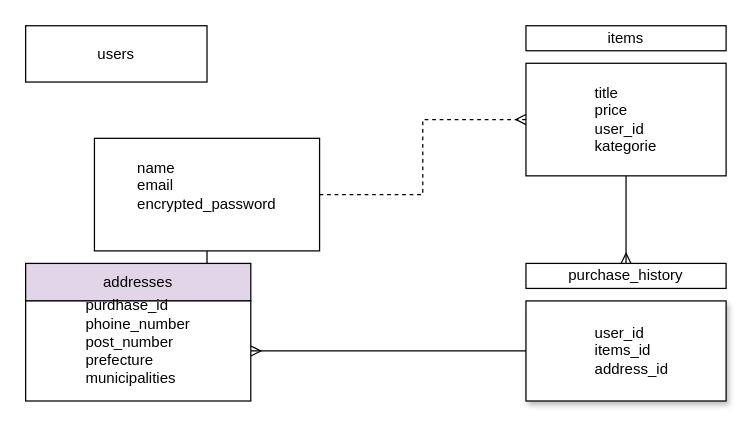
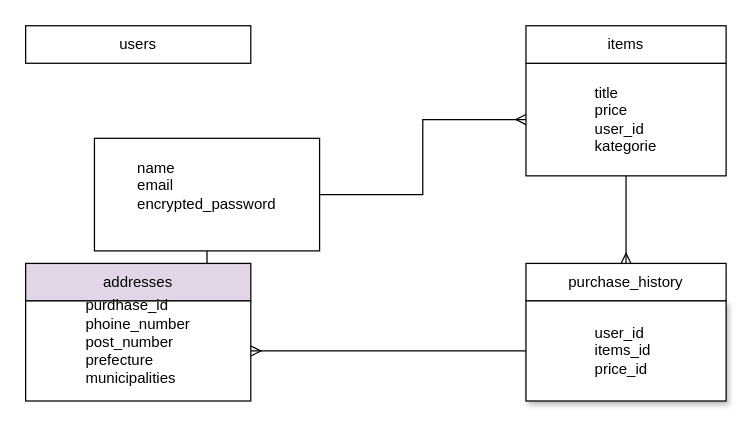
- <mxCell id="8" value="items" style="whiteSpace=wrap;html=1;" parent="1" vertex="1"><mxGeometry x="420" y="20" width="160" height="20" as="geometry" /></mxCell>
+ <mxCell id="8" value="items" style="whiteSpace=wrap;html=1;" parent="1" vertex="1"><mxGeometry x="420" y="20" width="160" height="30" as="geometry" /></mxCell>
- <mxCell id="5" value="users" style="whiteSpace=wrap;html=1;" parent="1" vertex="1"><mxGeometry x="20" y="20" width="145" height="45" as="geometry" /></mxCell>
+ <mxCell id="5" value="users" style="whiteSpace=wrap;html=1;" parent="1" vertex="1"><mxGeometry x="20" y="20" width="180" height="30" as="geometry" /></mxCell>
- <mxCell id="3" style="edgeStyle=orthogonalEdgeStyle;rounded=0;orthogonalLoop=1;jettySize=auto;html=1;entryX=0;entryY=0.5;entryDx=0;entryDy=0;endArrow=ERmany;endFill=0;dashed=1;" parent="1" source="4" target="7" edge="1"><mxGeometry relative="1" as="geometry" /></mxCell>
+ <mxCell id="3" style="edgeStyle=orthogonalEdgeStyle;rounded=0;orthogonalLoop=1;jettySize=auto;html=1;entryX=0;entryY=0.5;entryDx=0;entryDy=0;endArrow=ERmany;endFill=0;" parent="1" source="4" target="7" edge="1"><mxGeometry relative="1" as="geometry" /></mxCell>
- <mxCell id="9" value="purchase_history" style="whiteSpace=wrap;html=1;" parent="1" vertex="1"><mxGeometry x="420" y="210" width="160" height="20" as="geometry" /></mxCell>
+ <mxCell id="9" value="purchase_history" style="whiteSpace=wrap;html=1;" parent="1" vertex="1"><mxGeometry x="420" y="210" width="160" height="30" as="geometry" /></mxCell>
- <mxCell id="11" value="&lt;div style=&quot;text-align: justify&quot;&gt;&lt;span&gt;&amp;nbsp; &amp;nbsp; &amp;nbsp; &amp;nbsp; &amp;nbsp; &amp;nbsp; &amp;nbsp; &amp;nbsp; user_id&lt;/span&gt;&lt;/div&gt;&lt;div style=&quot;text-align: justify&quot;&gt;&lt;span&gt;&amp;nbsp; &amp;nbsp; &amp;nbsp; &amp;nbsp; &amp;nbsp; &amp;nbsp; &amp;nbsp; &amp;nbsp; items_id&lt;/span&gt;&lt;/div&gt;&lt;div style=&quot;text-align: justify&quot;&gt;&lt;span&gt;&amp;nbsp; &amp;nbsp; &amp;nbsp; &amp;nbsp; &amp;nbsp; &amp;nbsp; &amp;nbsp; &amp;nbsp; address_id&lt;/span&gt;&lt;/div&gt;" style="whiteSpace=wrap;html=1;shadow=1;align=left;" parent="1" vertex="1"><mxGeometry x="420" y="240" width="160" height="80" as="geometry" /></mxCell>
+ <mxCell id="11" value="&lt;div style=&quot;text-align: justify&quot;&gt;&lt;span&gt;&amp;nbsp; &amp;nbsp; &amp;nbsp; &amp;nbsp; &amp;nbsp; &amp;nbsp; &amp;nbsp; &amp;nbsp; user_id&lt;/span&gt;&lt;/div&gt;&lt;div style=&quot;text-align: justify&quot;&gt;&lt;span&gt;&amp;nbsp; &amp;nbsp; &amp;nbsp; &amp;nbsp; &amp;nbsp; &amp;nbsp; &amp;nbsp; &amp;nbsp; items_id&lt;/span&gt;&lt;/div&gt;&lt;div style=&quot;text-align: justify&quot;&gt;&lt;span&gt;&amp;nbsp; &amp;nbsp; &amp;nbsp; &amp;nbsp; &amp;nbsp; &amp;nbsp; &amp;nbsp; &amp;nbsp; price_id&lt;/span&gt;&lt;/div&gt;" style="whiteSpace=wrap;html=1;shadow=1;align=left;" parent="1" vertex="1"><mxGeometry x="420" y="240" width="160" height="80" as="geometry" /></mxCell>
